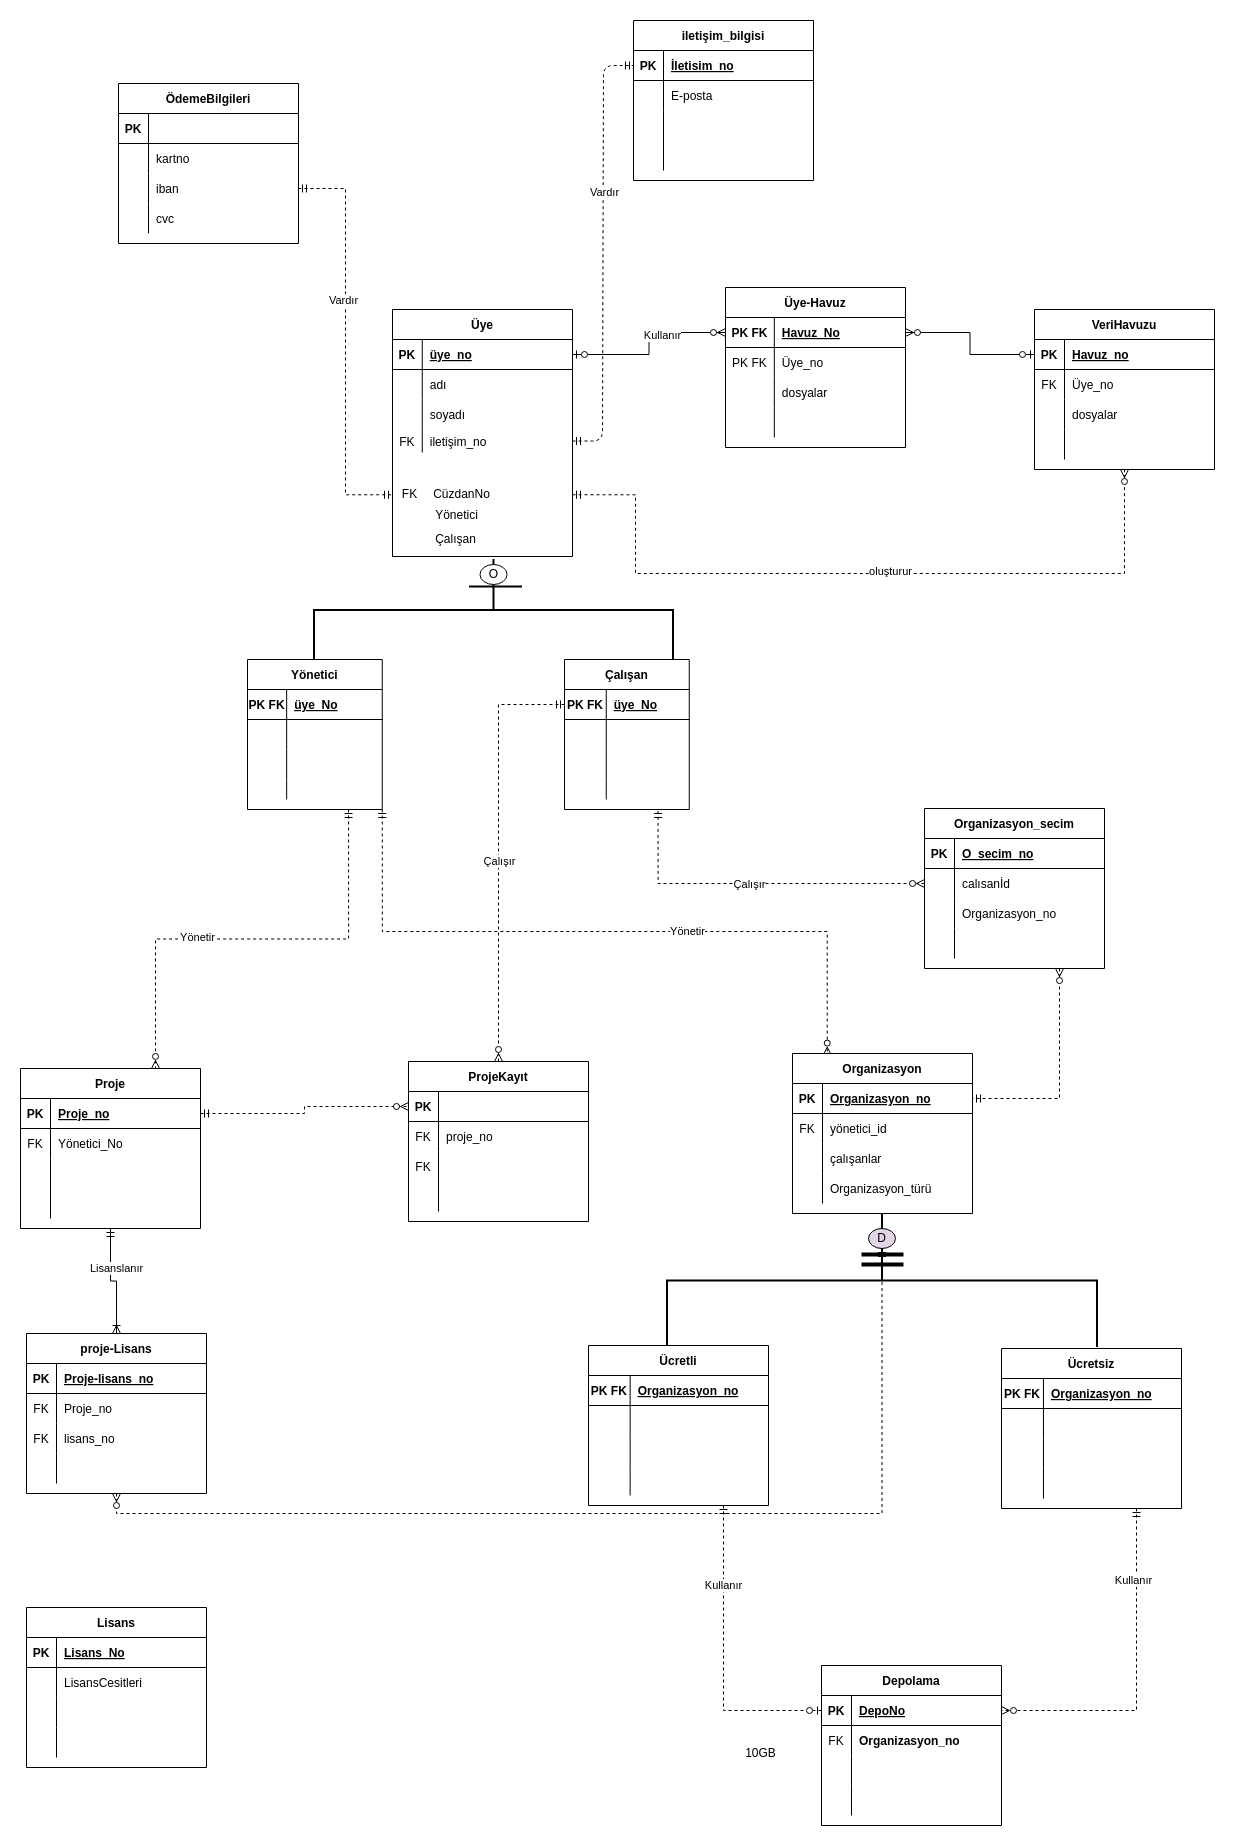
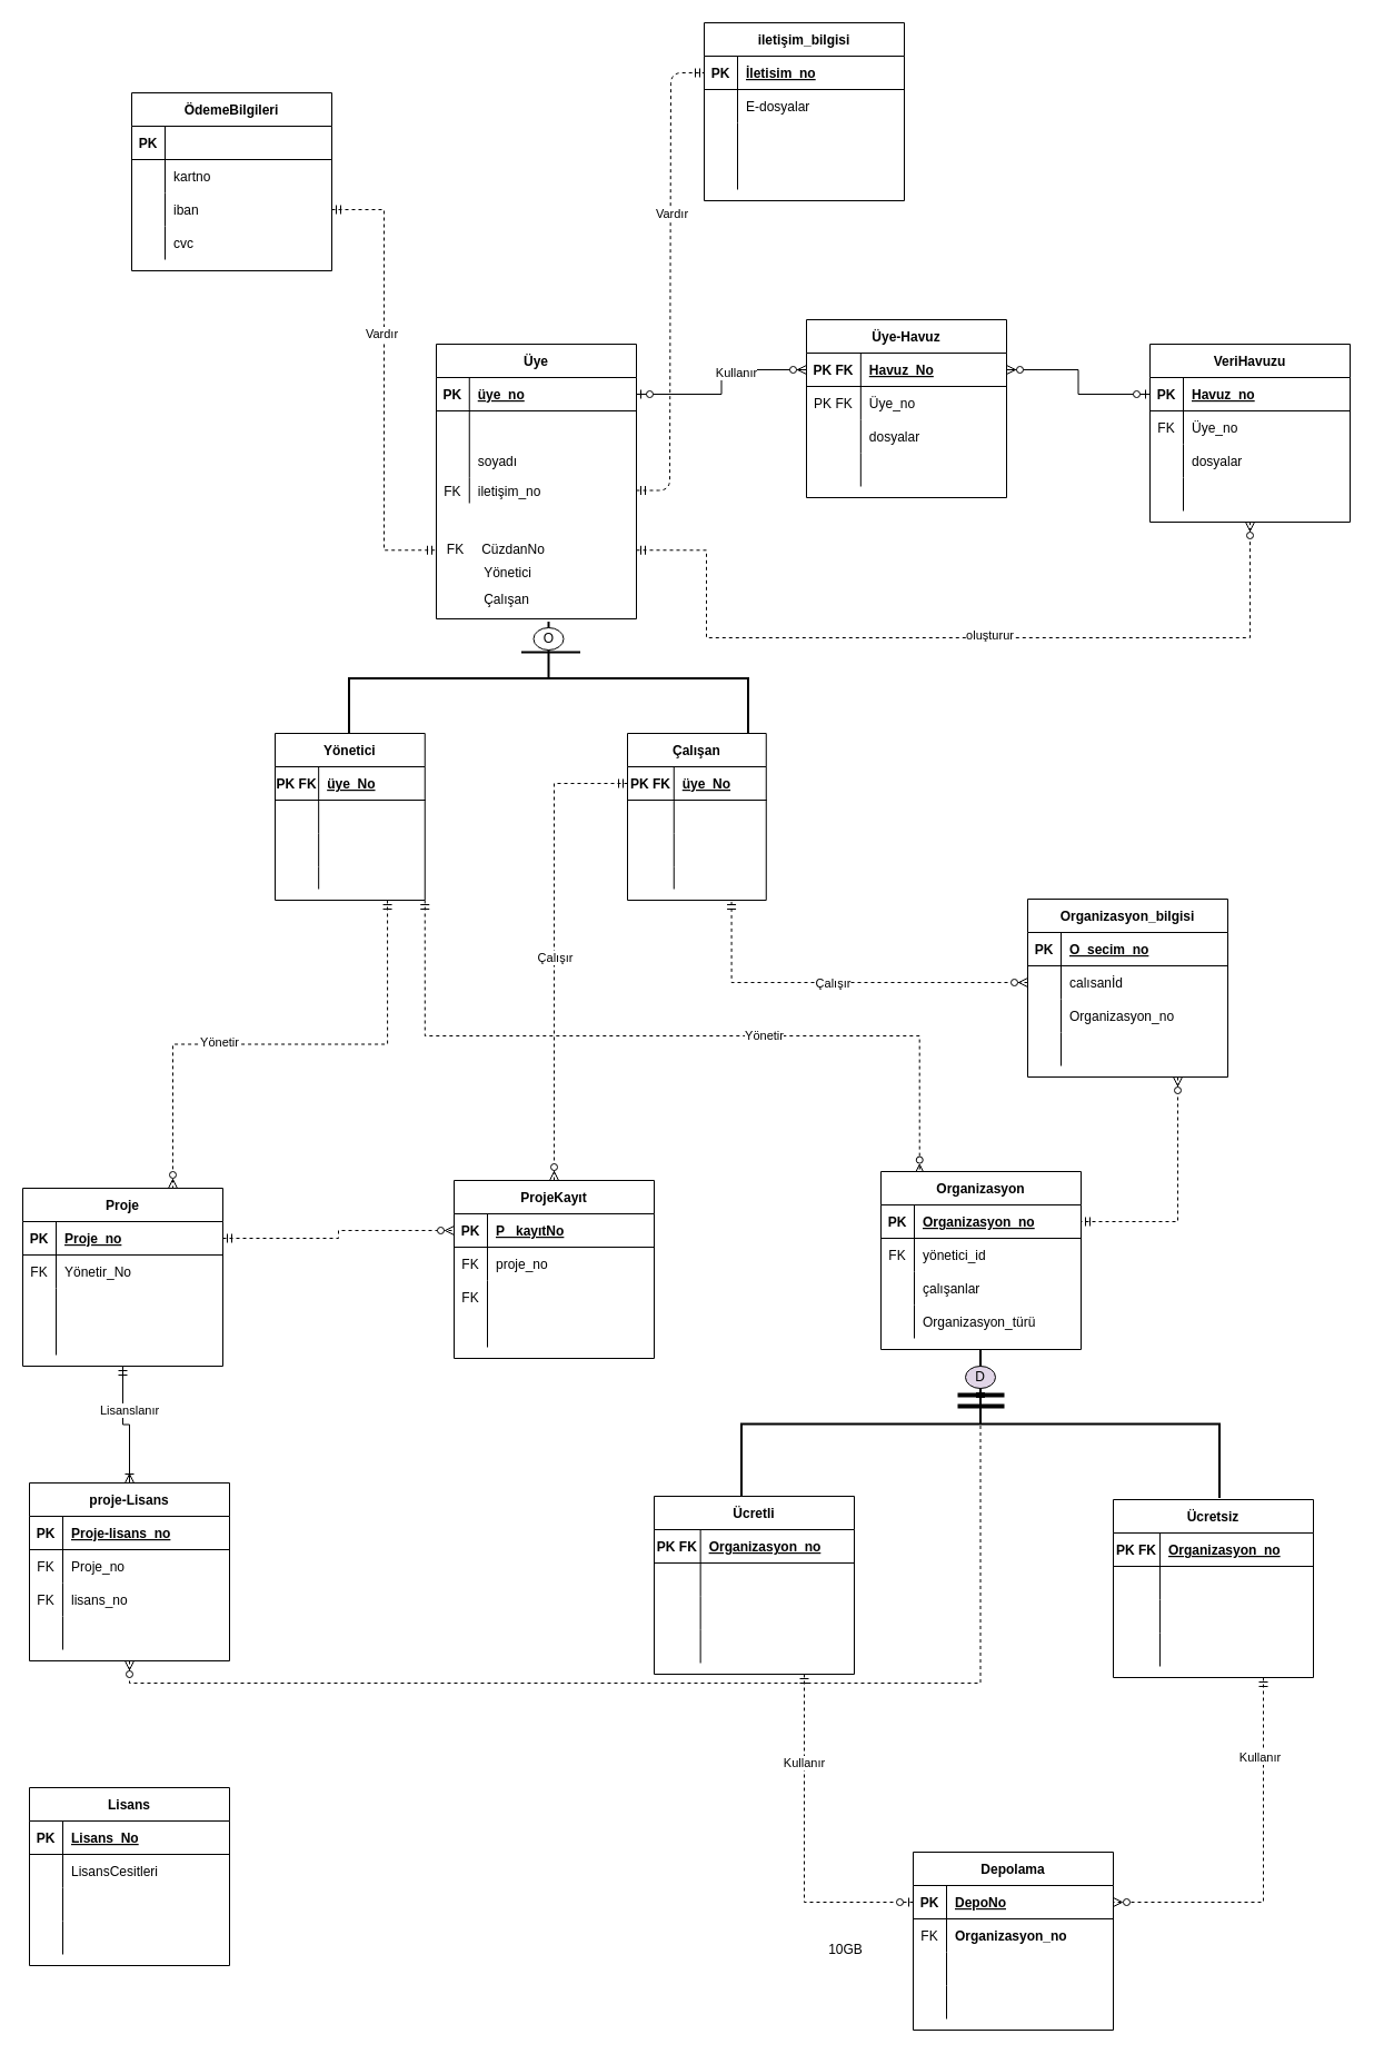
- <mxCell id="23" value="E-posta" style="shape=partialRectangle;connectable=0;fillColor=none;top=0;left=0;bottom=0;right=0;align=left;spacingLeft=6;overflow=hidden;" parent="21" vertex="1"><mxGeometry x="30" width="150" height="30" as="geometry" /></mxCell>
+ <mxCell id="23" value="E-dosyalar" style="shape=partialRectangle;connectable=0;fillColor=none;top=0;left=0;bottom=0;right=0;align=left;spacingLeft=6;overflow=hidden;" parent="21" vertex="1"><mxGeometry x="30" width="150" height="30" as="geometry" /></mxCell>
- <mxCell id="10" value="adı" style="shape=partialRectangle;connectable=0;fillColor=none;top=0;left=0;bottom=0;right=0;align=left;spacingLeft=6;overflow=hidden;" parent="8" vertex="1"><mxGeometry x="29.75" width="150.25" height="30" as="geometry" /></mxCell>
- <mxCell id="121" value="Organizasyon_secim" style="shape=table;startSize=30;container=1;collapsible=1;childLayout=tableLayout;fixedRows=1;rowLines=0;fontStyle=1;align=center;resizeLast=1;" parent="1" vertex="1"><mxGeometry x="924" y="808" width="180" height="160" as="geometry" /></mxCell>
+ <mxCell id="121" value="Organizasyon_bilgisi" style="shape=table;startSize=30;container=1;collapsible=1;childLayout=tableLayout;fixedRows=1;rowLines=0;fontStyle=1;align=center;resizeLast=1;" parent="1" vertex="1"><mxGeometry x="924" y="808" width="180" height="160" as="geometry" /></mxCell>
+ <mxCell id="110" value="P_ kayıtNo" style="shape=partialRectangle;connectable=0;fillColor=none;top=0;left=0;bottom=0;right=0;align=left;spacingLeft=6;fontStyle=5;overflow=hidden;" parent="108" vertex="1"><mxGeometry x="30" width="150" height="30" as="geometry" /></mxCell>
- <mxCell id="86" value="Yönetici_No" style="shape=partialRectangle;connectable=0;fillColor=none;top=0;left=0;bottom=0;right=0;align=left;spacingLeft=6;overflow=hidden;" parent="84" vertex="1"><mxGeometry x="30" width="150" height="30" as="geometry" /></mxCell>
+ <mxCell id="86" value="Yönetir_No" style="shape=partialRectangle;connectable=0;fillColor=none;top=0;left=0;bottom=0;right=0;align=left;spacingLeft=6;overflow=hidden;" parent="84" vertex="1"><mxGeometry x="30" width="150" height="30" as="geometry" /></mxCell>
